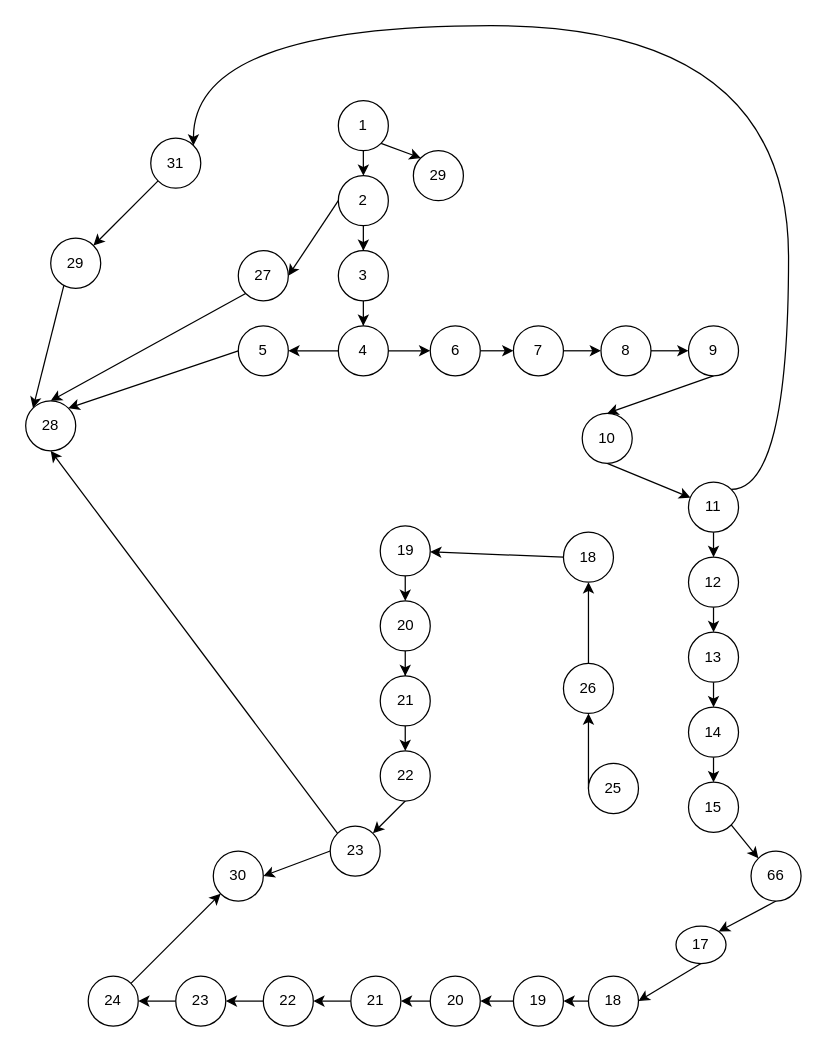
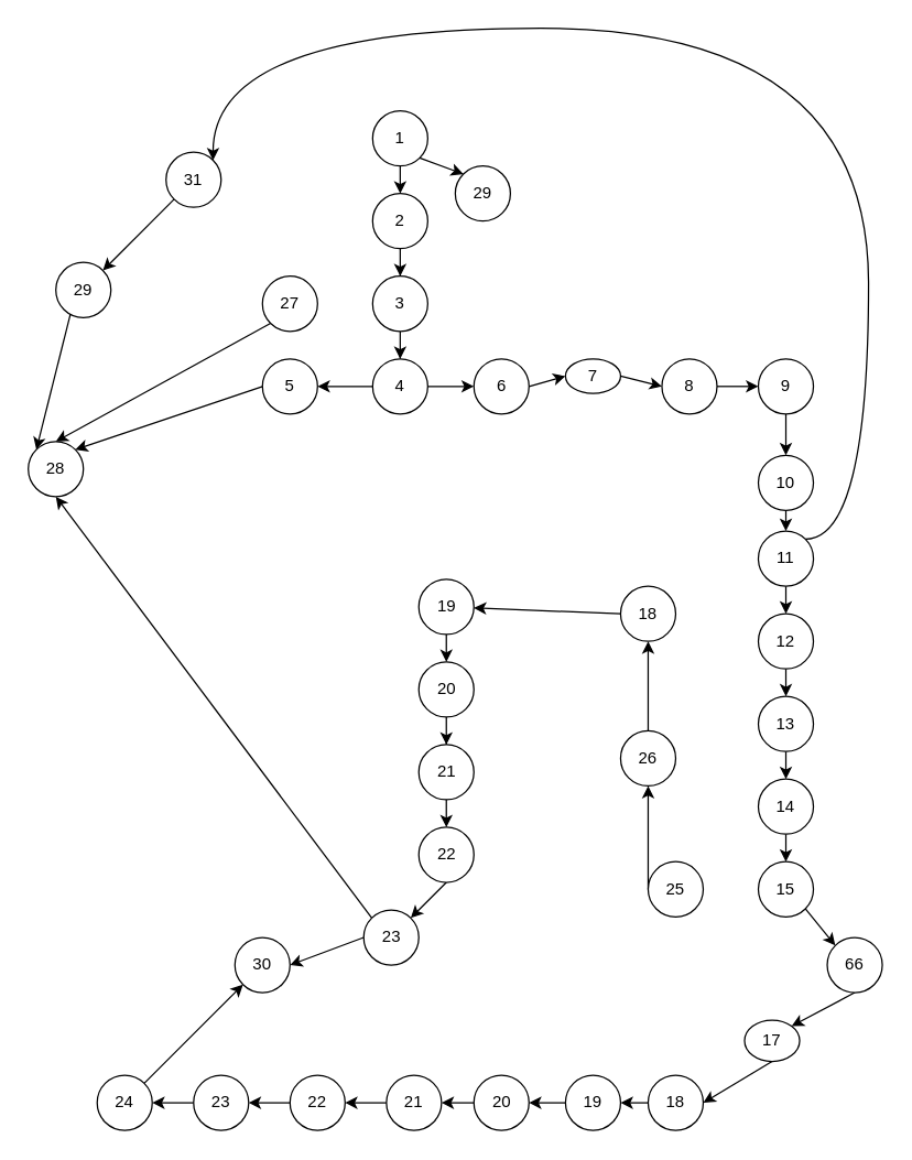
- <mxCell id="10" style="edgeStyle=none;rounded=0;orthogonalLoop=1;jettySize=auto;html=1;exitX=0;exitY=0.5;exitDx=0;exitDy=0;entryX=1;entryY=0.5;entryDx=0;entryDy=0;" edge="1" parent="1" source="6" target="74"><mxGeometry relative="1" as="geometry" /></mxCell>
- <mxCell id="31" value="7" style="ellipse;whiteSpace=wrap;html=1;aspect=fixed;" vertex="1" parent="1"><mxGeometry x="410" y="260" width="40" height="40" as="geometry" /></mxCell>
+ <mxCell id="31" value="7" style="ellipse;whiteSpace=wrap;html=1;aspect=fixed;" vertex="1" parent="1"><mxGeometry x="410" y="260" width="40" height="25" as="geometry" /></mxCell>
- <mxCell id="20" value="10" style="ellipse;whiteSpace=wrap;html=1;aspect=fixed;" vertex="1" parent="1"><mxGeometry x="465" y="330" width="40" height="40" as="geometry" /></mxCell>
+ <mxCell id="20" value="10" style="ellipse;whiteSpace=wrap;html=1;aspect=fixed;" vertex="1" parent="1"><mxGeometry x="550" y="330" width="40" height="40" as="geometry" /></mxCell>
- <mxCell id="55" value="25" style="ellipse;whiteSpace=wrap;html=1;aspect=fixed;" vertex="1" parent="1"><mxGeometry x="470" y="610" width="40" height="40" as="geometry" /></mxCell>
+ <mxCell id="55" value="25" style="ellipse;whiteSpace=wrap;html=1;aspect=fixed;" vertex="1" parent="1"><mxGeometry x="470" y="625" width="40" height="40" as="geometry" /></mxCell>
